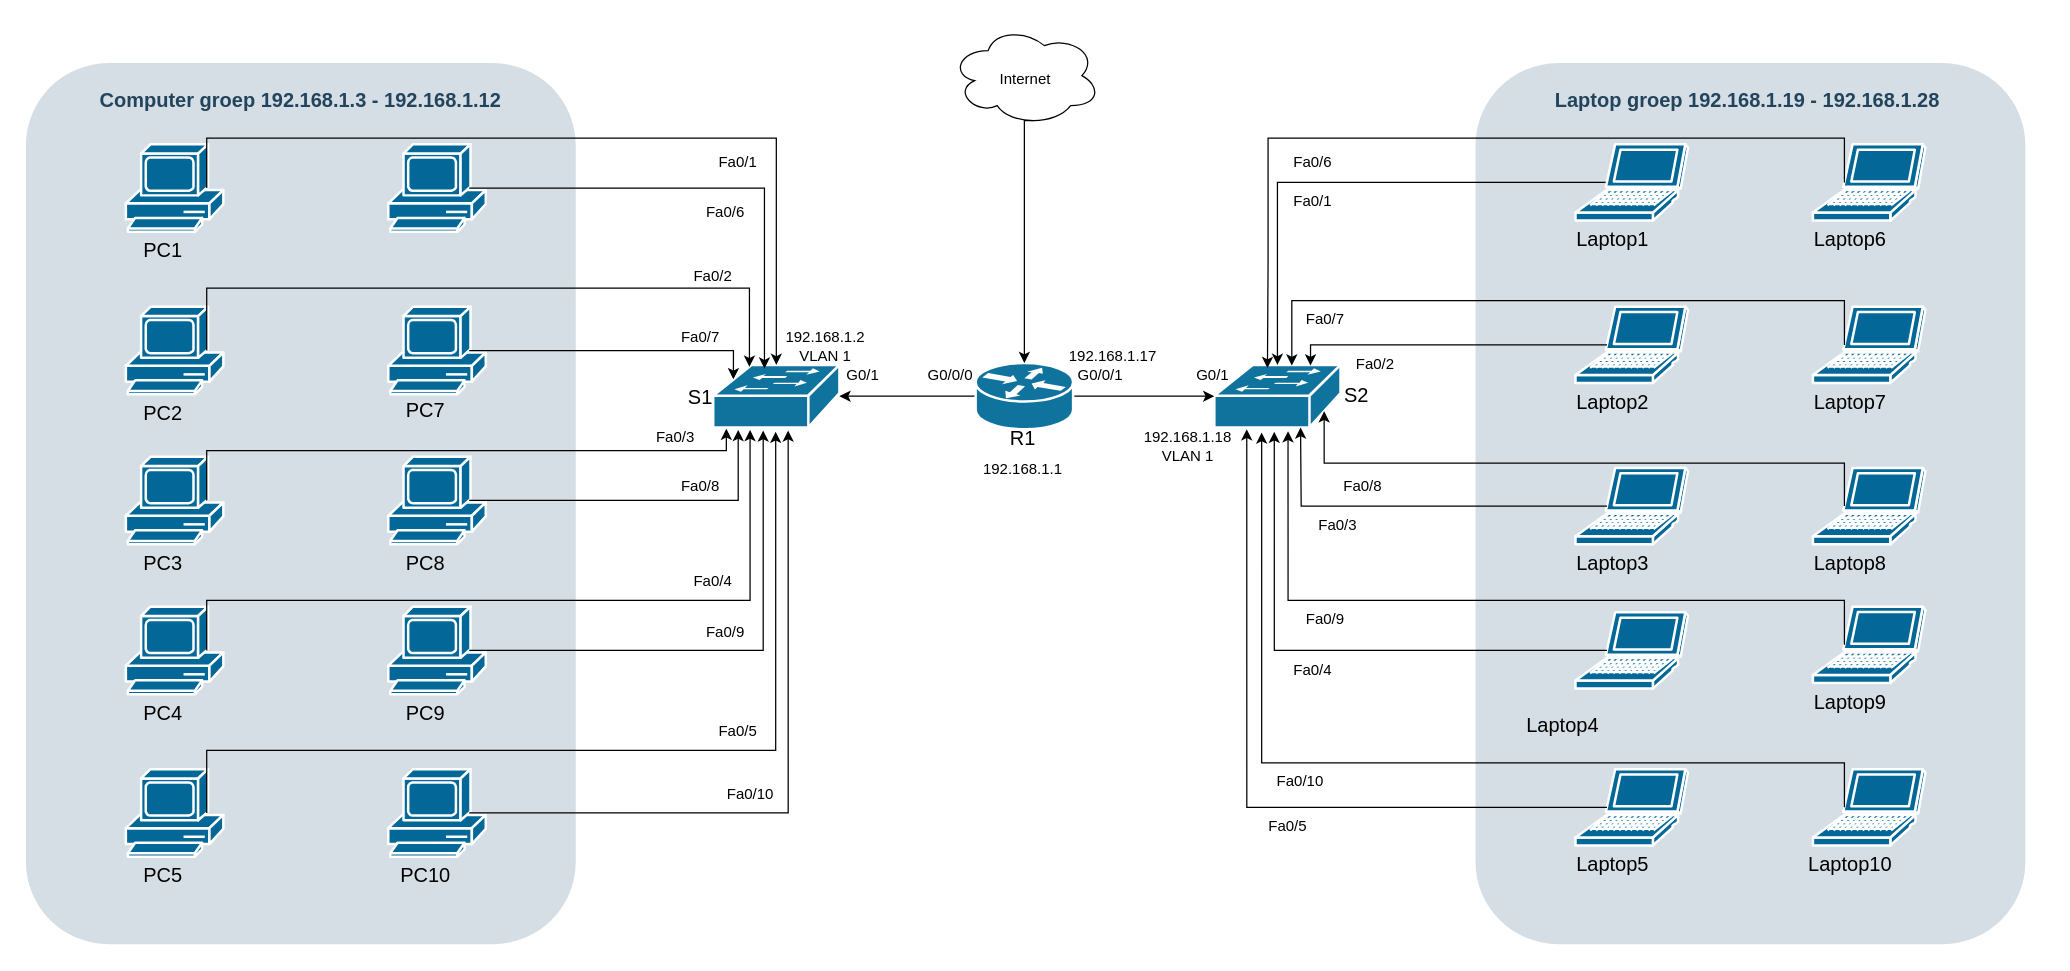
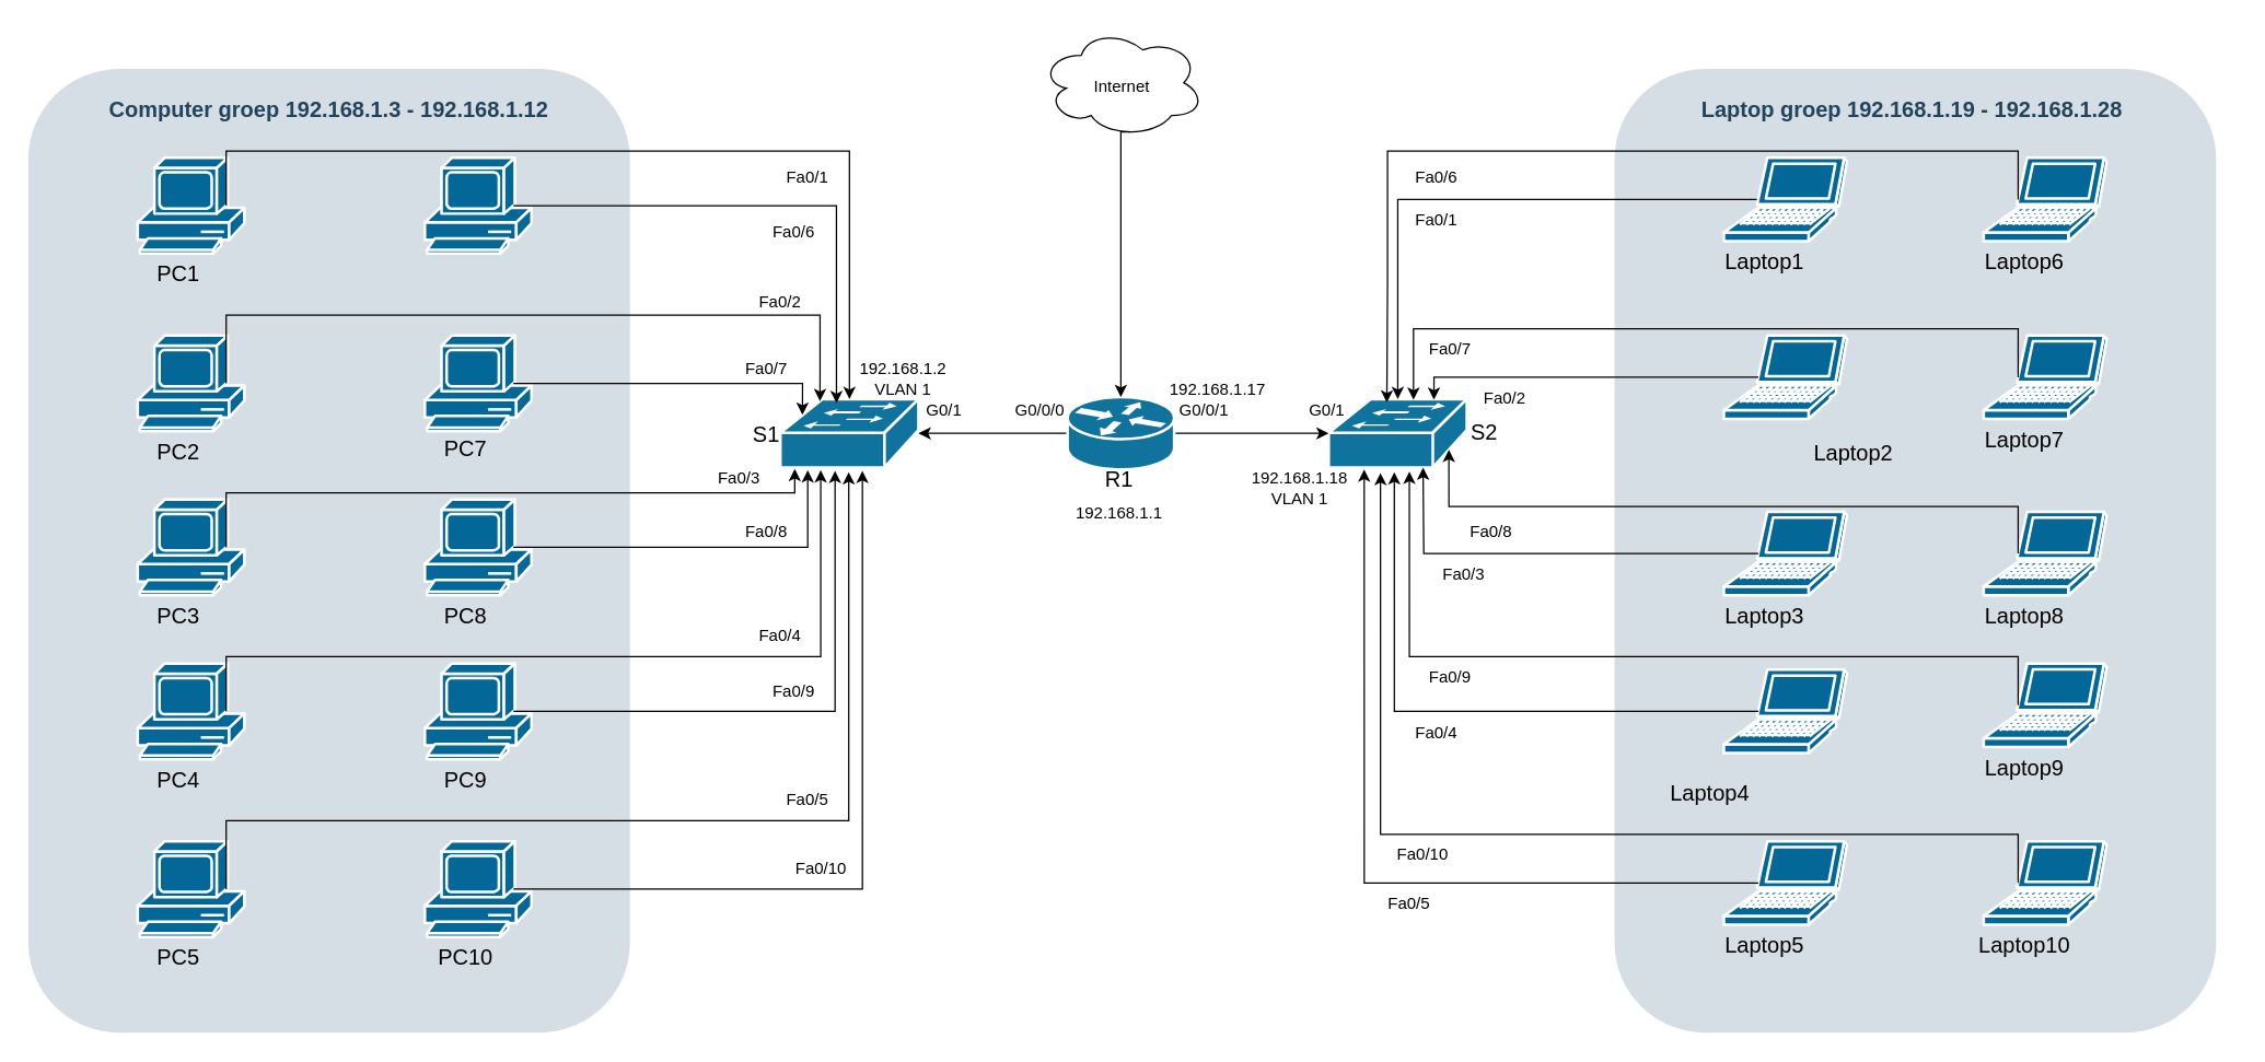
- <mxCell id="46" value="&lt;font style=&quot;font-size: 16px;&quot;&gt;Laptop2&lt;/font&gt;" style="text;strokeColor=none;align=center;fillColor=none;html=1;verticalAlign=middle;whiteSpace=wrap;rounded=0;" parent="1" vertex="1"><mxGeometry x="1260" y="306" width="60" height="30" as="geometry" /></mxCell>
+ <mxCell id="46" value="&lt;font style=&quot;font-size: 16px;&quot;&gt;Laptop2&lt;/font&gt;" style="text;strokeColor=none;align=center;fillColor=none;html=1;verticalAlign=middle;whiteSpace=wrap;rounded=0;" parent="1" vertex="1"><mxGeometry x="1325" y="316" width="60" height="30" as="geometry" /></mxCell>
